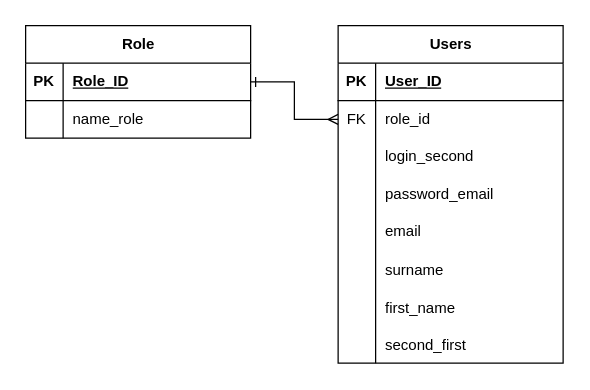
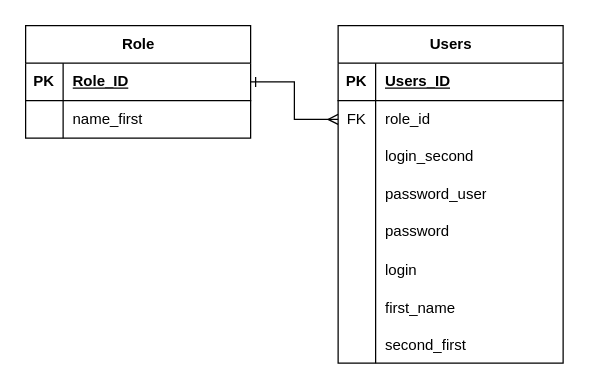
- <mxCell id="13" value="User_ID" style="shape=partialRectangle;connectable=0;fillColor=none;top=0;left=0;bottom=0;right=0;align=left;spacingLeft=6;fontStyle=5;overflow=hidden;whiteSpace=wrap;html=1;" parent="11" vertex="1"><mxGeometry x="30" width="150" height="30" as="geometry"><mxRectangle width="150" height="30" as="alternateBounds" /></mxGeometry></mxCell>
+ <mxCell id="13" value="Users_ID" style="shape=partialRectangle;connectable=0;fillColor=none;top=0;left=0;bottom=0;right=0;align=left;spacingLeft=6;fontStyle=5;overflow=hidden;whiteSpace=wrap;html=1;" parent="11" vertex="1"><mxGeometry x="30" width="150" height="30" as="geometry"><mxRectangle width="150" height="30" as="alternateBounds" /></mxGeometry></mxCell>
- <mxCell id="9" value="name_role" style="shape=partialRectangle;connectable=0;fillColor=none;top=0;left=0;bottom=0;right=0;align=left;spacingLeft=6;overflow=hidden;whiteSpace=wrap;html=1;" parent="7" vertex="1"><mxGeometry x="30" width="150" height="30" as="geometry"><mxRectangle width="150" height="30" as="alternateBounds" /></mxGeometry></mxCell>
+ <mxCell id="9" value="name_first" style="shape=partialRectangle;connectable=0;fillColor=none;top=0;left=0;bottom=0;right=0;align=left;spacingLeft=6;overflow=hidden;whiteSpace=wrap;html=1;" parent="7" vertex="1"><mxGeometry x="30" width="150" height="30" as="geometry"><mxRectangle width="150" height="30" as="alternateBounds" /></mxGeometry></mxCell>
- <mxCell id="22" value="password_email" style="shape=partialRectangle;connectable=0;fillColor=none;top=0;left=0;bottom=0;right=0;align=left;spacingLeft=6;overflow=hidden;whiteSpace=wrap;html=1;" parent="20" vertex="1"><mxGeometry x="30" width="150" height="30" as="geometry"><mxRectangle width="150" height="30" as="alternateBounds" /></mxGeometry></mxCell>
+ <mxCell id="22" value="password_user" style="shape=partialRectangle;connectable=0;fillColor=none;top=0;left=0;bottom=0;right=0;align=left;spacingLeft=6;overflow=hidden;whiteSpace=wrap;html=1;" parent="20" vertex="1"><mxGeometry x="30" width="150" height="30" as="geometry"><mxRectangle width="150" height="30" as="alternateBounds" /></mxGeometry></mxCell>
- <mxCell id="25" value="email" style="shape=partialRectangle;connectable=0;fillColor=none;top=0;left=0;bottom=0;right=0;align=left;spacingLeft=6;overflow=hidden;whiteSpace=wrap;html=1;" parent="23" vertex="1"><mxGeometry x="30" width="150" height="30" as="geometry"><mxRectangle width="150" height="30" as="alternateBounds" /></mxGeometry></mxCell>
+ <mxCell id="25" value="password" style="shape=partialRectangle;connectable=0;fillColor=none;top=0;left=0;bottom=0;right=0;align=left;spacingLeft=6;overflow=hidden;whiteSpace=wrap;html=1;" parent="23" vertex="1"><mxGeometry x="30" width="150" height="30" as="geometry"><mxRectangle width="150" height="30" as="alternateBounds" /></mxGeometry></mxCell>
- <mxCell id="28" value="surname" style="shape=partialRectangle;connectable=0;fillColor=none;top=0;left=0;bottom=0;right=0;align=left;spacingLeft=6;overflow=hidden;" parent="26" vertex="1"><mxGeometry x="30" width="150" height="30" as="geometry"><mxRectangle width="150" height="30" as="alternateBounds" /></mxGeometry></mxCell>
+ <mxCell id="28" value="login" style="shape=partialRectangle;connectable=0;fillColor=none;top=0;left=0;bottom=0;right=0;align=left;spacingLeft=6;overflow=hidden;" parent="26" vertex="1"><mxGeometry x="30" width="150" height="30" as="geometry"><mxRectangle width="150" height="30" as="alternateBounds" /></mxGeometry></mxCell>
